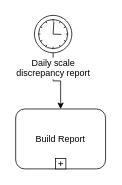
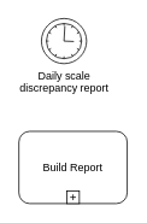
- <mxCell id="2" value="" style="edgeStyle=orthogonalEdgeStyle;rounded=0;orthogonalLoop=1;jettySize=auto;html=1;entryX=0.5;entryY=0;entryDx=0;entryDy=0;" edge="1" parent="1" source="3" target="4"><mxGeometry relative="1" as="geometry"><mxPoint x="80" y="145" as="targetPoint" /></mxGeometry></mxCell>
